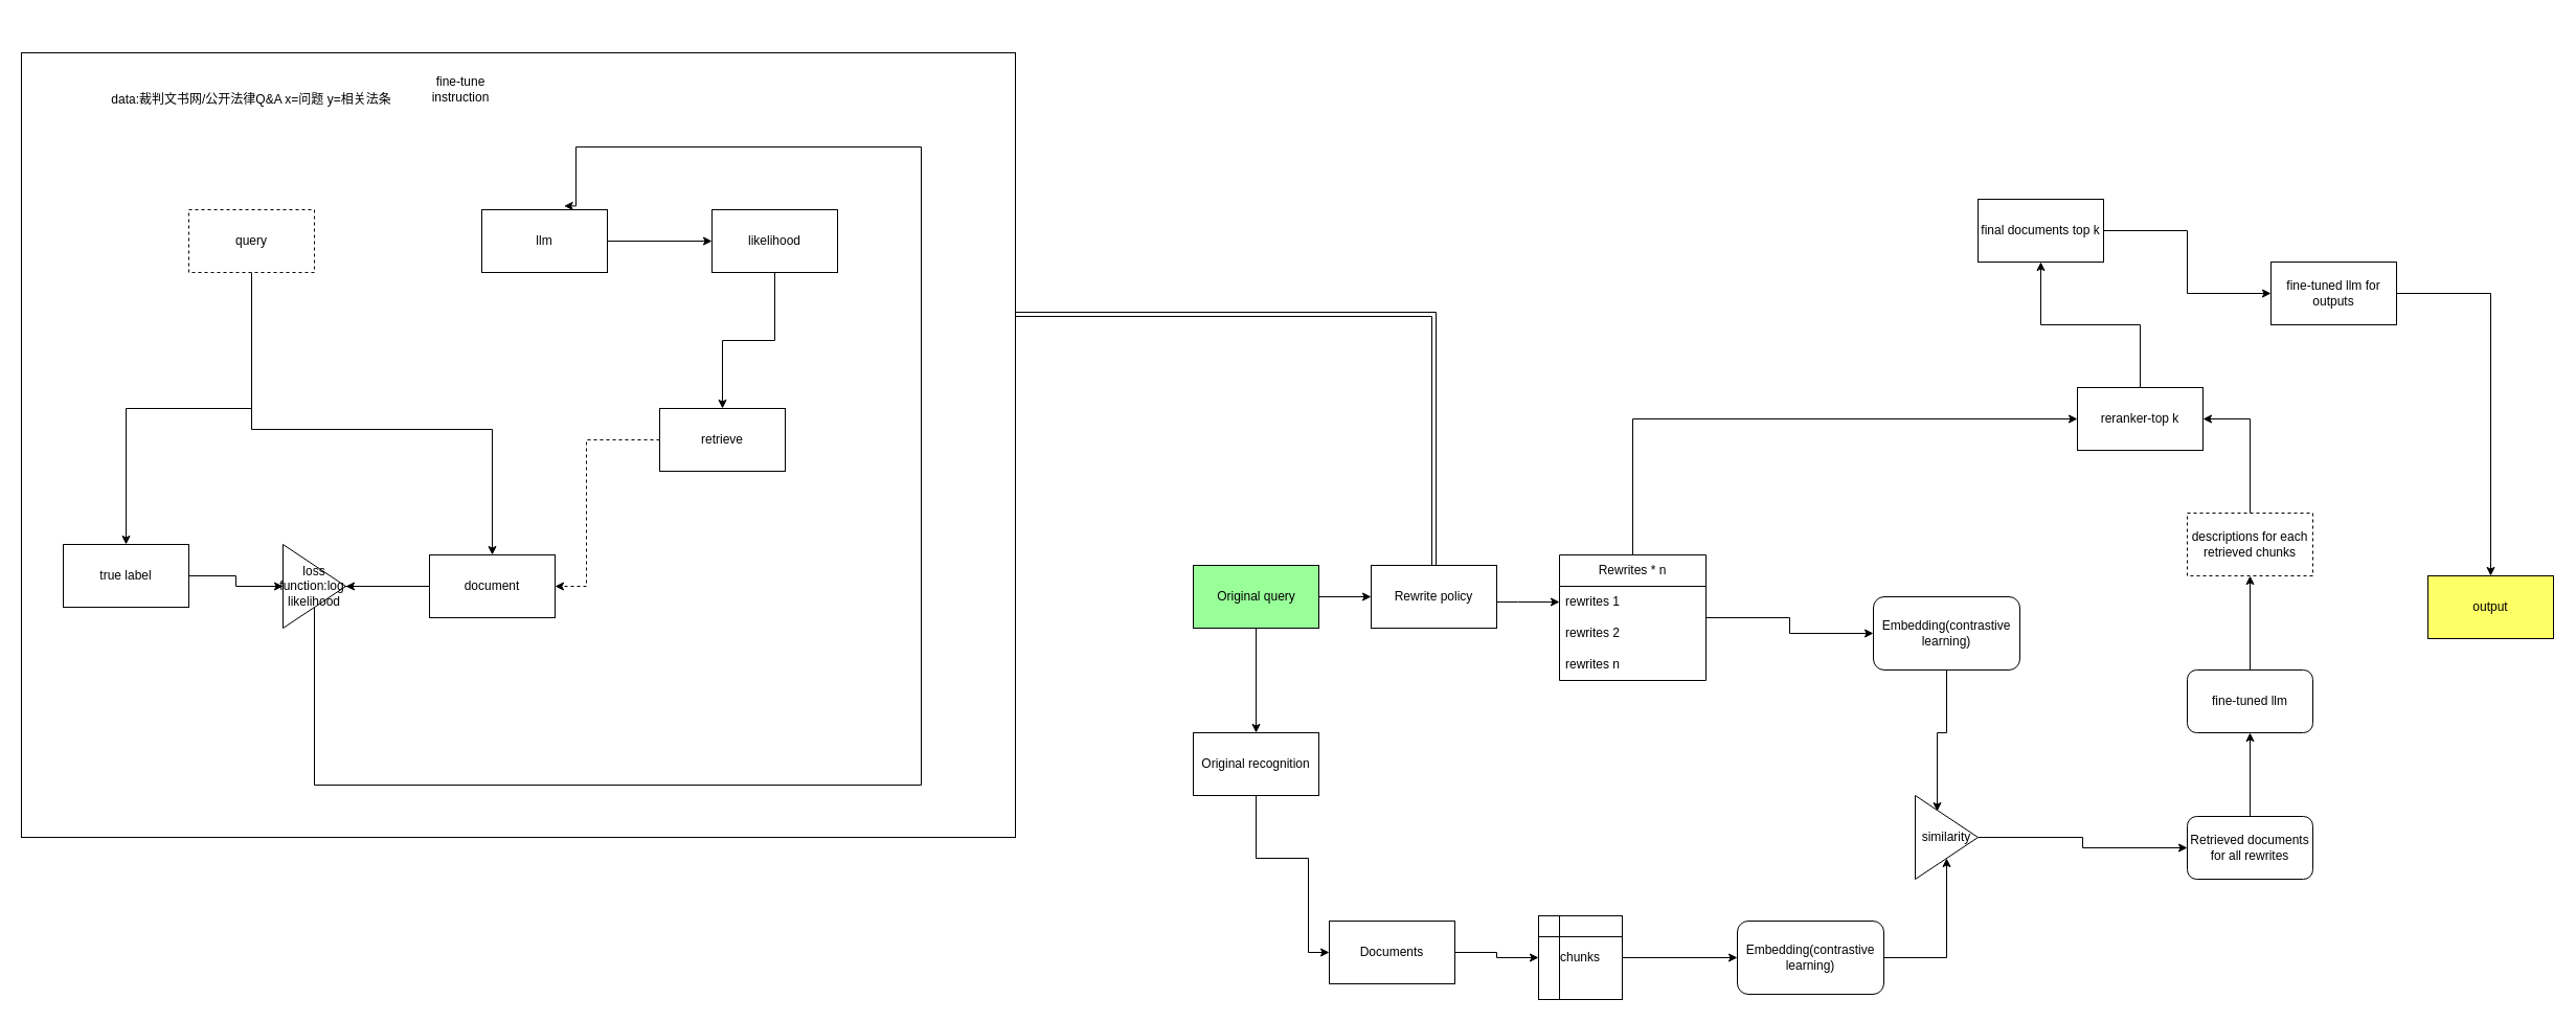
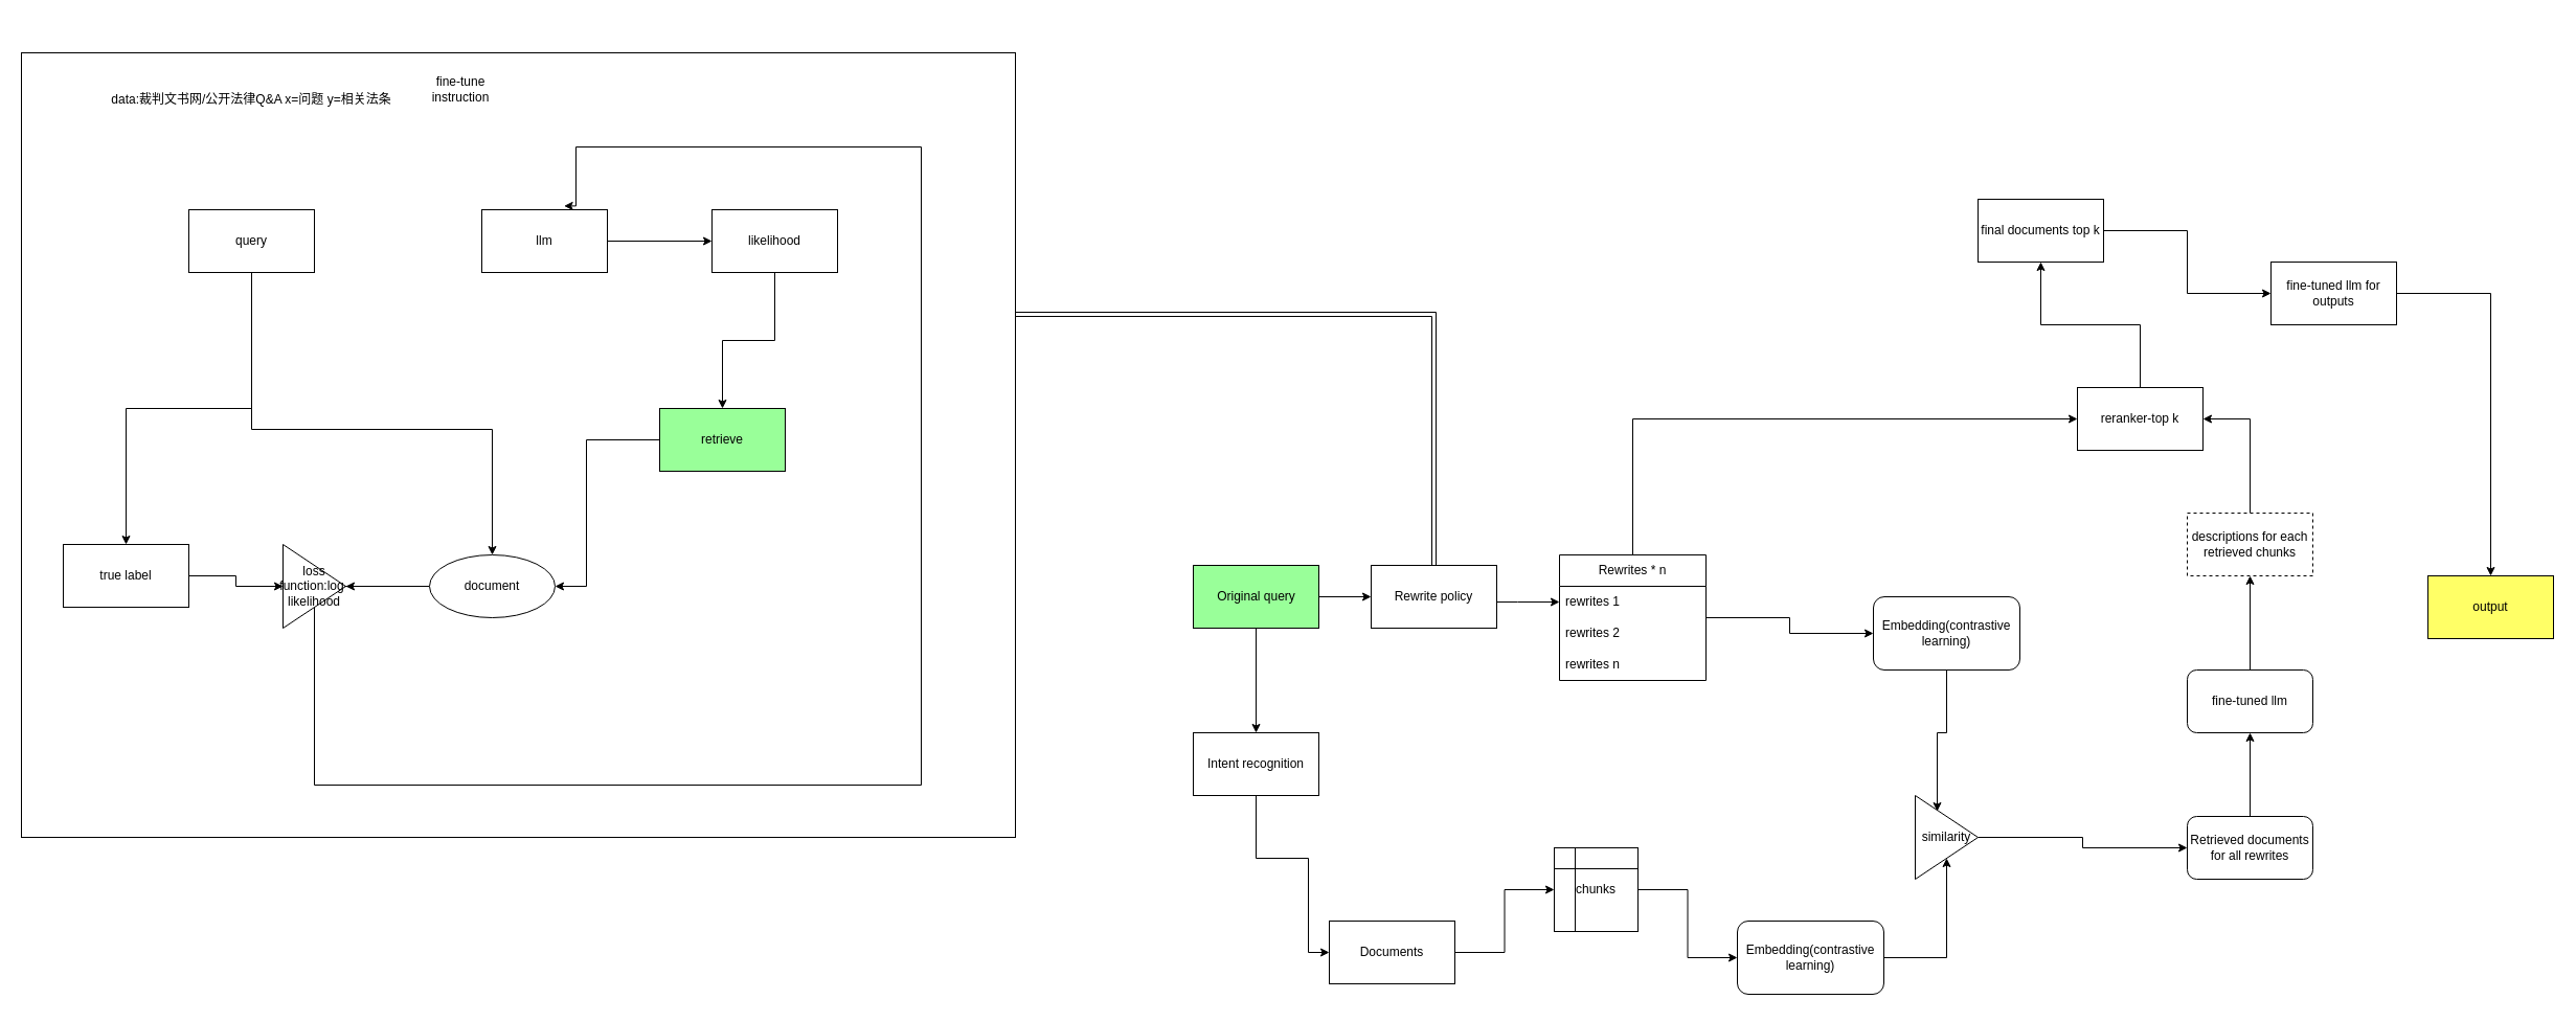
- <mxCell id="42" value="query" style="rounded=0;whiteSpace=wrap;html=1;dashed=1;" vertex="1" parent="1"><mxGeometry x="180" y="200" width="120" height="60" as="geometry" /></mxCell>
+ <mxCell id="42" value="query" style="rounded=0;whiteSpace=wrap;html=1;" vertex="1" parent="1"><mxGeometry x="180" y="200" width="120" height="60" as="geometry" /></mxCell>
- <mxCell id="48" value="retrieve" style="rounded=0;whiteSpace=wrap;html=1;" vertex="1" parent="1"><mxGeometry x="630" y="390" width="120" height="60" as="geometry" /></mxCell>
+ <mxCell id="48" value="retrieve" style="rounded=0;whiteSpace=wrap;html=1;fillColor=#99ff99;" vertex="1" parent="1"><mxGeometry x="630" y="390" width="120" height="60" as="geometry" /></mxCell>
- <mxCell id="47" style="edgeStyle=orthogonalEdgeStyle;rounded=0;orthogonalLoop=1;jettySize=auto;html=1;dashed=1;" edge="1" parent="1" source="48" target="50"><mxGeometry relative="1" as="geometry"><Array as="points"><mxPoint x="560" y="420" /><mxPoint x="560" y="560" /></Array></mxGeometry></mxCell>
+ <mxCell id="47" style="edgeStyle=orthogonalEdgeStyle;rounded=0;orthogonalLoop=1;jettySize=auto;html=1;" edge="1" parent="1" source="48" target="50"><mxGeometry relative="1" as="geometry"><Array as="points"><mxPoint x="560" y="420" /><mxPoint x="560" y="560" /></Array></mxGeometry></mxCell>
- <mxCell id="50" value="document" style="rounded=0;whiteSpace=wrap;html=1;" vertex="1" parent="1"><mxGeometry x="410" y="530" width="120" height="60" as="geometry" /></mxCell>
+ <mxCell id="50" value="document" style="ellipse;whiteSpace=wrap;html=1;" vertex="1" parent="1"><mxGeometry x="410" y="530" width="120" height="60" as="geometry" /></mxCell>
- <mxCell id="39" value="Original recognition" style="rounded=0;whiteSpace=wrap;html=1;" vertex="1" parent="1"><mxGeometry x="1140" y="700" width="120" height="60" as="geometry" /></mxCell>
+ <mxCell id="39" value="Intent recognition" style="rounded=0;whiteSpace=wrap;html=1;" vertex="1" parent="1"><mxGeometry x="1140" y="700" width="120" height="60" as="geometry" /></mxCell>
- <mxCell id="22" value="chunks" style="shape=internalStorage;whiteSpace=wrap;html=1;backgroundOutline=1;" vertex="1" parent="1"><mxGeometry x="1470" y="875" width="80" height="80" as="geometry" /></mxCell>
+ <mxCell id="22" value="chunks" style="shape=internalStorage;whiteSpace=wrap;html=1;backgroundOutline=1;" vertex="1" parent="1"><mxGeometry x="1485" y="810" width="80" height="80" as="geometry" /></mxCell>
